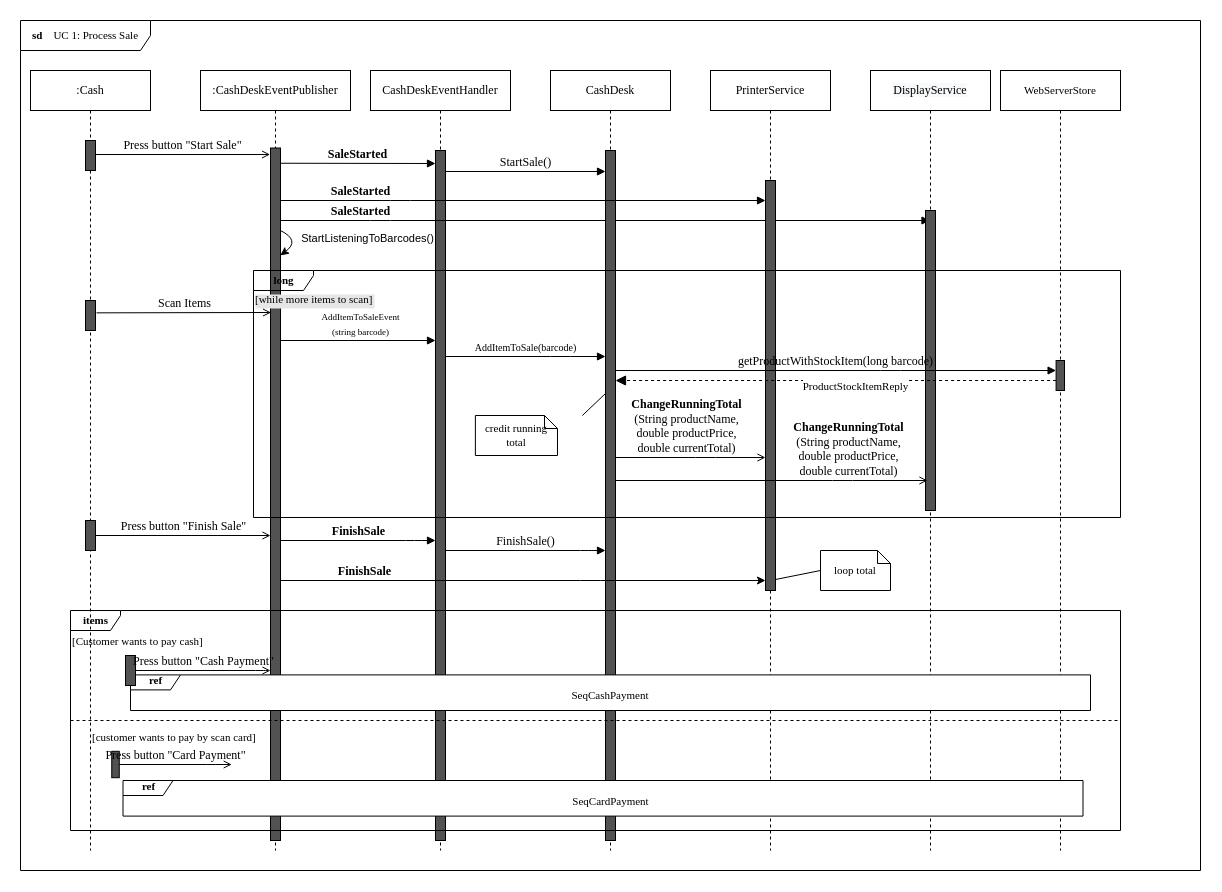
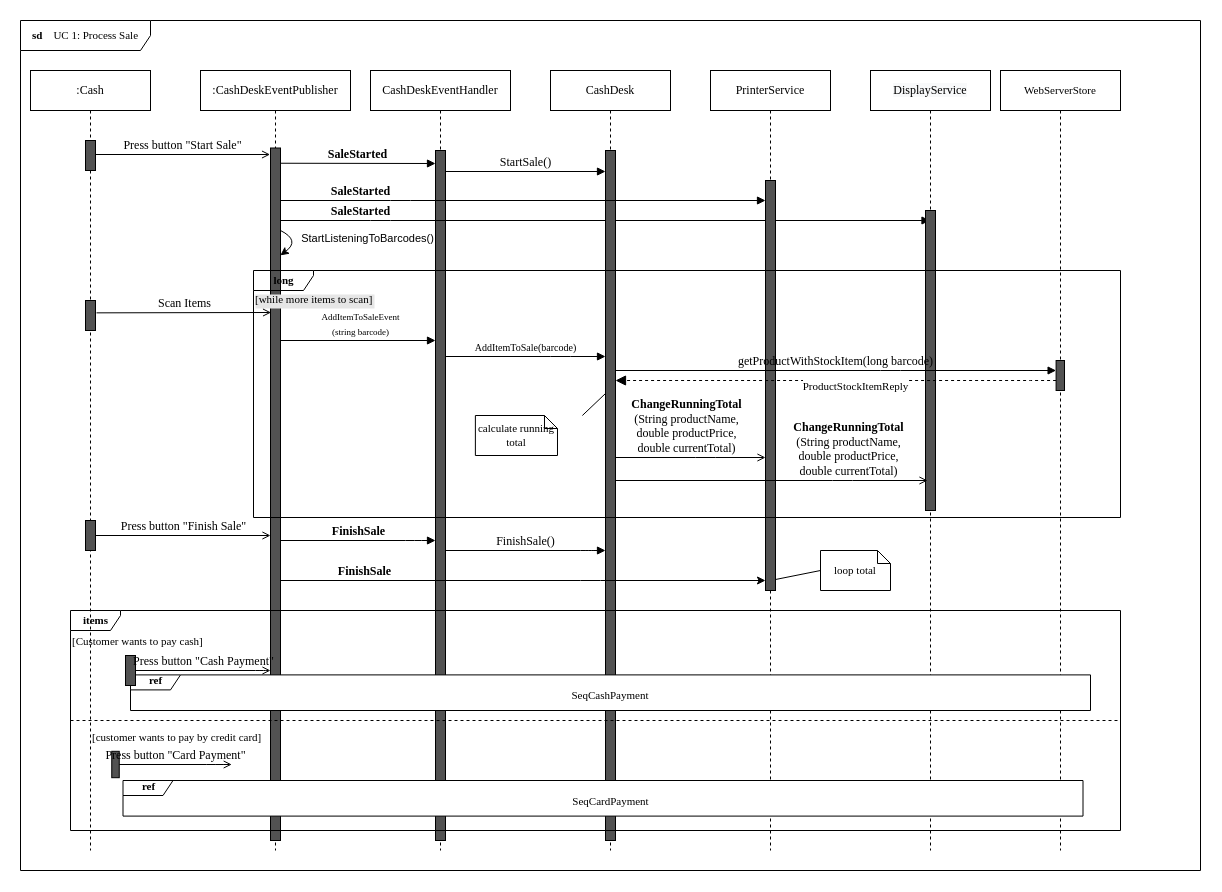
- <mxCell id="27" value="credit running total" style="shape=note2;boundedLbl=1;whiteSpace=wrap;html=1;size=13;verticalAlign=middle;align=center;rounded=0;fontFamily=Verdana;fontSize=11;fillColor=none;" parent="25" vertex="1"><mxGeometry x="221.878" y="145" width="82.115" height="40" as="geometry" /></mxCell>
+ <mxCell id="27" value="calculate running total" style="shape=note2;boundedLbl=1;whiteSpace=wrap;html=1;size=13;verticalAlign=middle;align=center;rounded=0;fontFamily=Verdana;fontSize=11;fillColor=none;" parent="25" vertex="1"><mxGeometry x="221.878" y="145" width="82.115" height="40" as="geometry" /></mxCell>
- <mxCell id="37" value="[customer wants to pay by scan card]" style="line;strokeWidth=1;dashed=1;labelPosition=center;verticalLabelPosition=bottom;align=left;verticalAlign=middle;spacingLeft=20;spacingTop=15;rounded=0;fontFamily=Verdana;fontSize=11;fillColor=none;" parent="35" vertex="1"><mxGeometry y="105.6" width="1050" height="8.8" as="geometry" /></mxCell>
+ <mxCell id="37" value="[customer wants to pay by credit card]" style="line;strokeWidth=1;dashed=1;labelPosition=center;verticalLabelPosition=bottom;align=left;verticalAlign=middle;spacingLeft=20;spacingTop=15;rounded=0;fontFamily=Verdana;fontSize=11;fillColor=none;" parent="35" vertex="1"><mxGeometry y="105.6" width="1050" height="8.8" as="geometry" /></mxCell>
